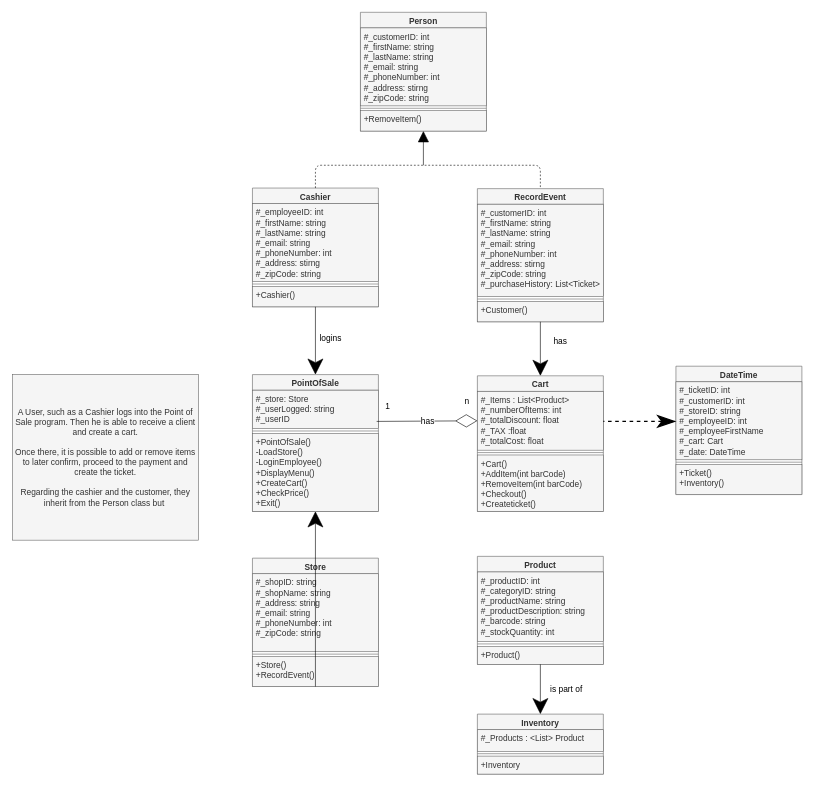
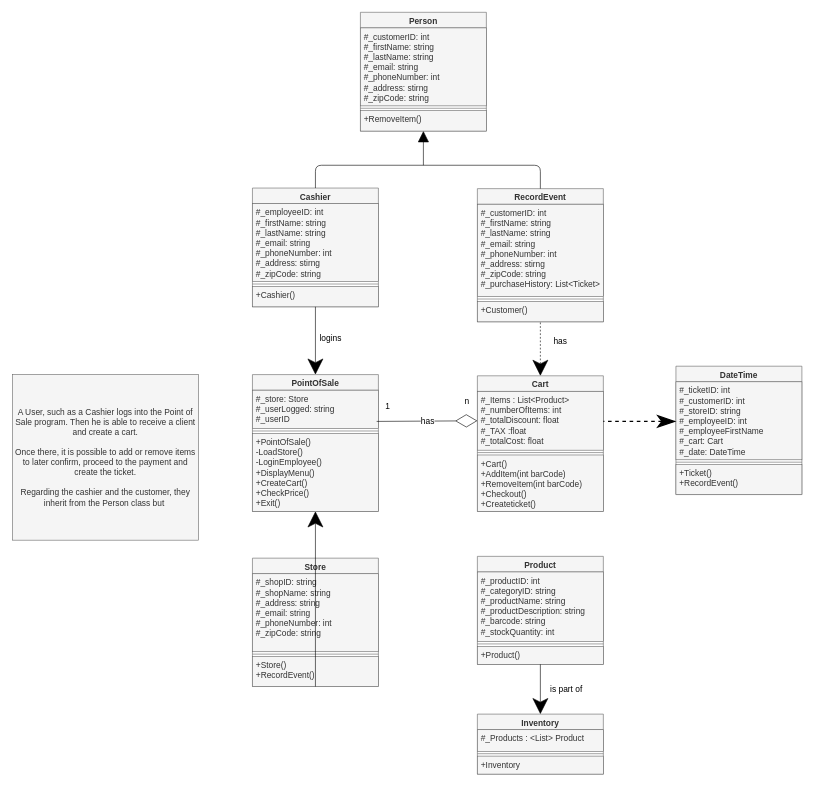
- <mxCell id="43" value="" style="endArrow=none;startArrow=none;endFill=0;startFill=0;endSize=8;html=1;verticalAlign=bottom;labelBackgroundColor=none;strokeWidth=1;strokeColor=default;targetPerimeterSpacing=0;edgeStyle=orthogonalEdgeStyle;exitX=0.5;exitY=0;exitDx=0;exitDy=0;entryX=0.5;entryY=0;entryDx=0;entryDy=0;dashed=1;" parent="1" source="11" target="15" edge="1"><mxGeometry width="160" relative="1" as="geometry"><mxPoint x="1080.5" y="353.13" as="sourcePoint" /><mxPoint x="972" y="243.13" as="targetPoint" /><Array as="points"><mxPoint x="525" y="275" /><mxPoint x="900" y="275" /></Array></mxGeometry></mxCell>
+ <mxCell id="43" value="" style="endArrow=none;startArrow=none;endFill=0;startFill=0;endSize=8;html=1;verticalAlign=bottom;labelBackgroundColor=none;strokeWidth=1;strokeColor=default;targetPerimeterSpacing=0;edgeStyle=orthogonalEdgeStyle;exitX=0.5;exitY=0;exitDx=0;exitDy=0;entryX=0.5;entryY=0;entryDx=0;entryDy=0;" parent="1" source="11" target="15" edge="1"><mxGeometry width="160" relative="1" as="geometry"><mxPoint x="1080.5" y="353.13" as="sourcePoint" /><mxPoint x="972" y="243.13" as="targetPoint" /><Array as="points"><mxPoint x="525" y="275" /><mxPoint x="900" y="275" /></Array></mxGeometry></mxCell>
- <mxCell id="45" value="has" style="endArrow=none;startArrow=classic;endFill=0;startFill=1;html=1;verticalAlign=bottom;labelBackgroundColor=none;strokeWidth=1;startSize=24;endSize=8;strokeColor=default;targetPerimeterSpacing=0;entryX=0.5;entryY=1;entryDx=0;entryDy=0;exitX=0.5;exitY=0;exitDx=0;exitDy=0;fontSize=14;" parent="1" source="36" target="15" edge="1"><mxGeometry x="0.03" y="-33" width="160" relative="1" as="geometry"><mxPoint x="813" y="670" as="sourcePoint" /><mxPoint x="895.5" y="518" as="targetPoint" /><mxPoint as="offset" /></mxGeometry></mxCell>
+ <mxCell id="45" value="has" style="endArrow=none;startArrow=classic;endFill=0;startFill=1;html=1;verticalAlign=bottom;labelBackgroundColor=none;strokeWidth=1;startSize=24;endSize=8;strokeColor=default;targetPerimeterSpacing=0;entryX=0.5;entryY=1;entryDx=0;entryDy=0;exitX=0.5;exitY=0;exitDx=0;exitDy=0;fontSize=14;dashed=1;" parent="1" source="36" target="15" edge="1"><mxGeometry x="0.03" y="-33" width="160" relative="1" as="geometry"><mxPoint x="813" y="670" as="sourcePoint" /><mxPoint x="895.5" y="518" as="targetPoint" /><mxPoint as="offset" /></mxGeometry></mxCell>
- <mxCell id="30" value="+Ticket()&#10;+Inventory()&#10;" style="text;strokeColor=#666666;fillColor=#f5f5f5;align=left;verticalAlign=top;spacingLeft=4;spacingRight=4;overflow=hidden;rotatable=0;points=[[0,0.5],[1,0.5]];portConstraint=eastwest;fontColor=#333333;fontSize=14;" parent="27" vertex="1"><mxGeometry y="164" width="210" height="50" as="geometry" /></mxCell>
+ <mxCell id="30" value="+Ticket()&#10;+RecordEvent()&#10;" style="text;strokeColor=#666666;fillColor=#f5f5f5;align=left;verticalAlign=top;spacingLeft=4;spacingRight=4;overflow=hidden;rotatable=0;points=[[0,0.5],[1,0.5]];portConstraint=eastwest;fontColor=#333333;fontSize=14;" parent="27" vertex="1"><mxGeometry y="164" width="210" height="50" as="geometry" /></mxCell>
